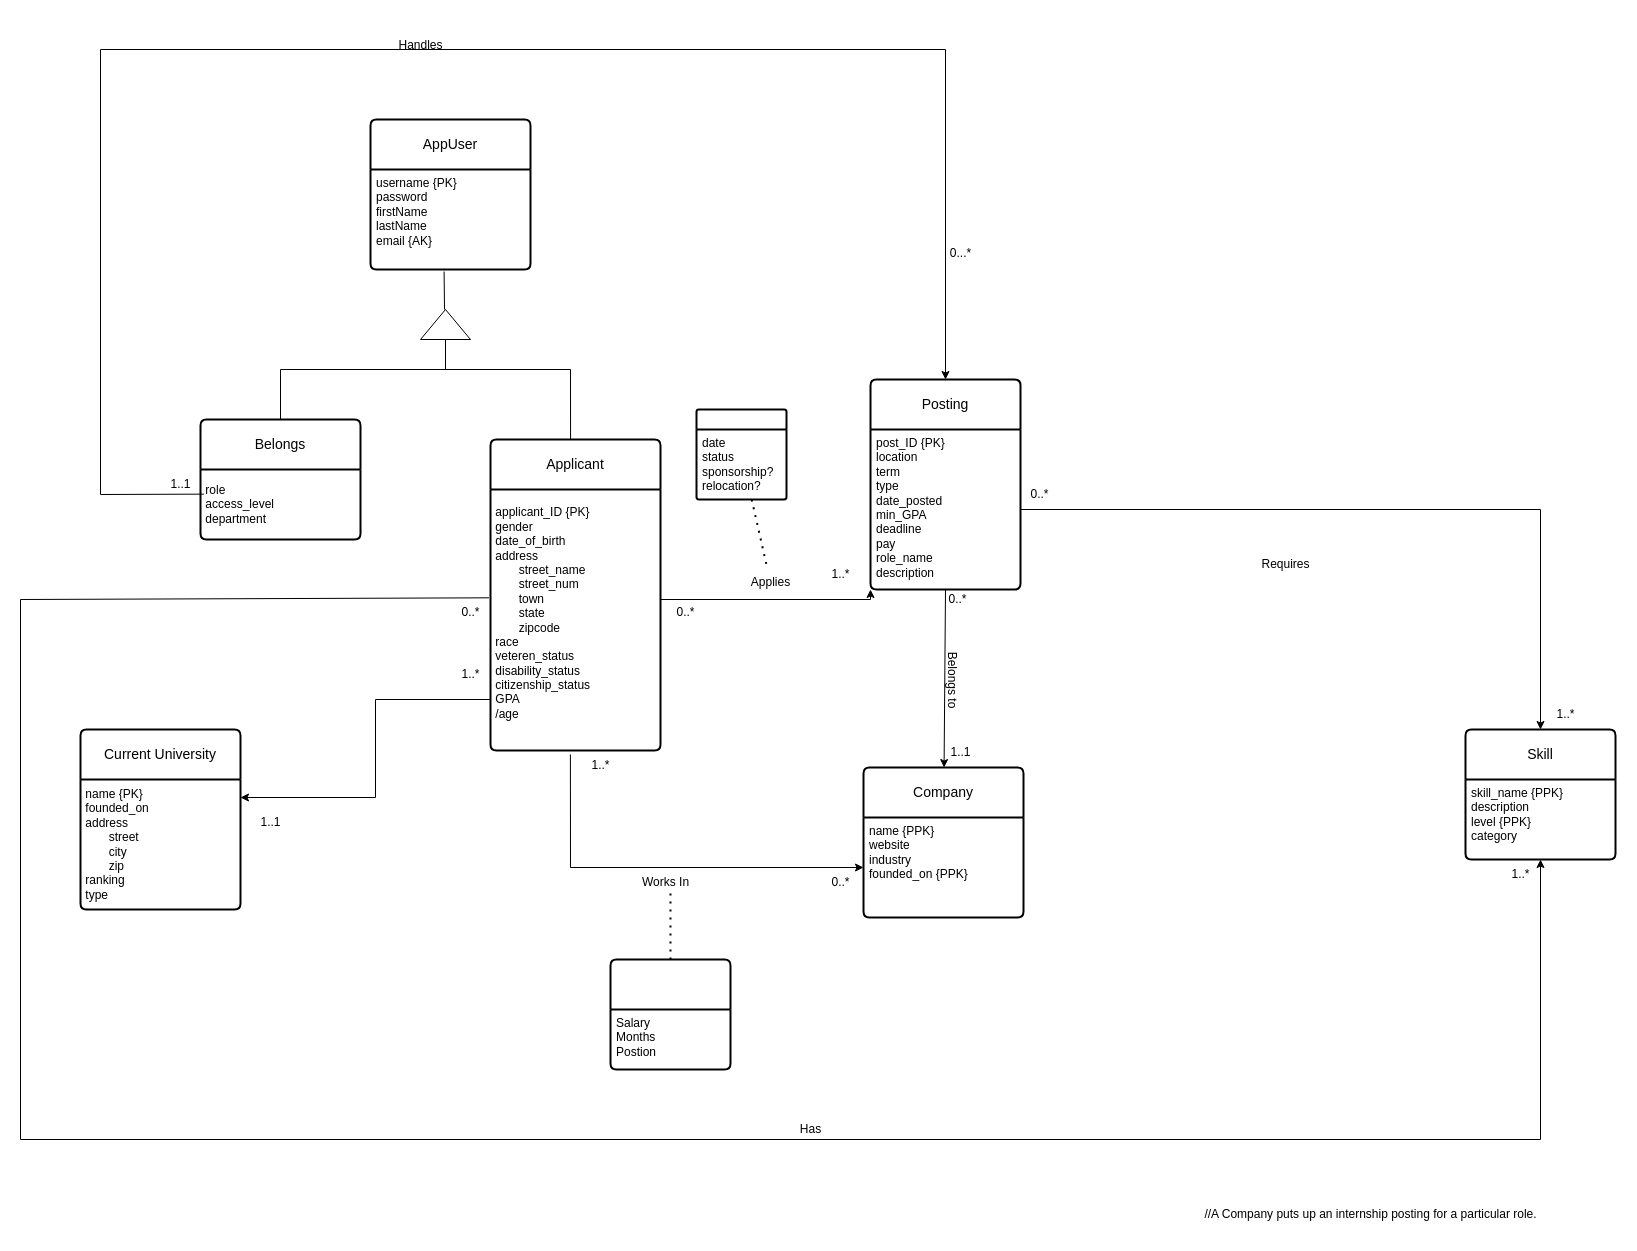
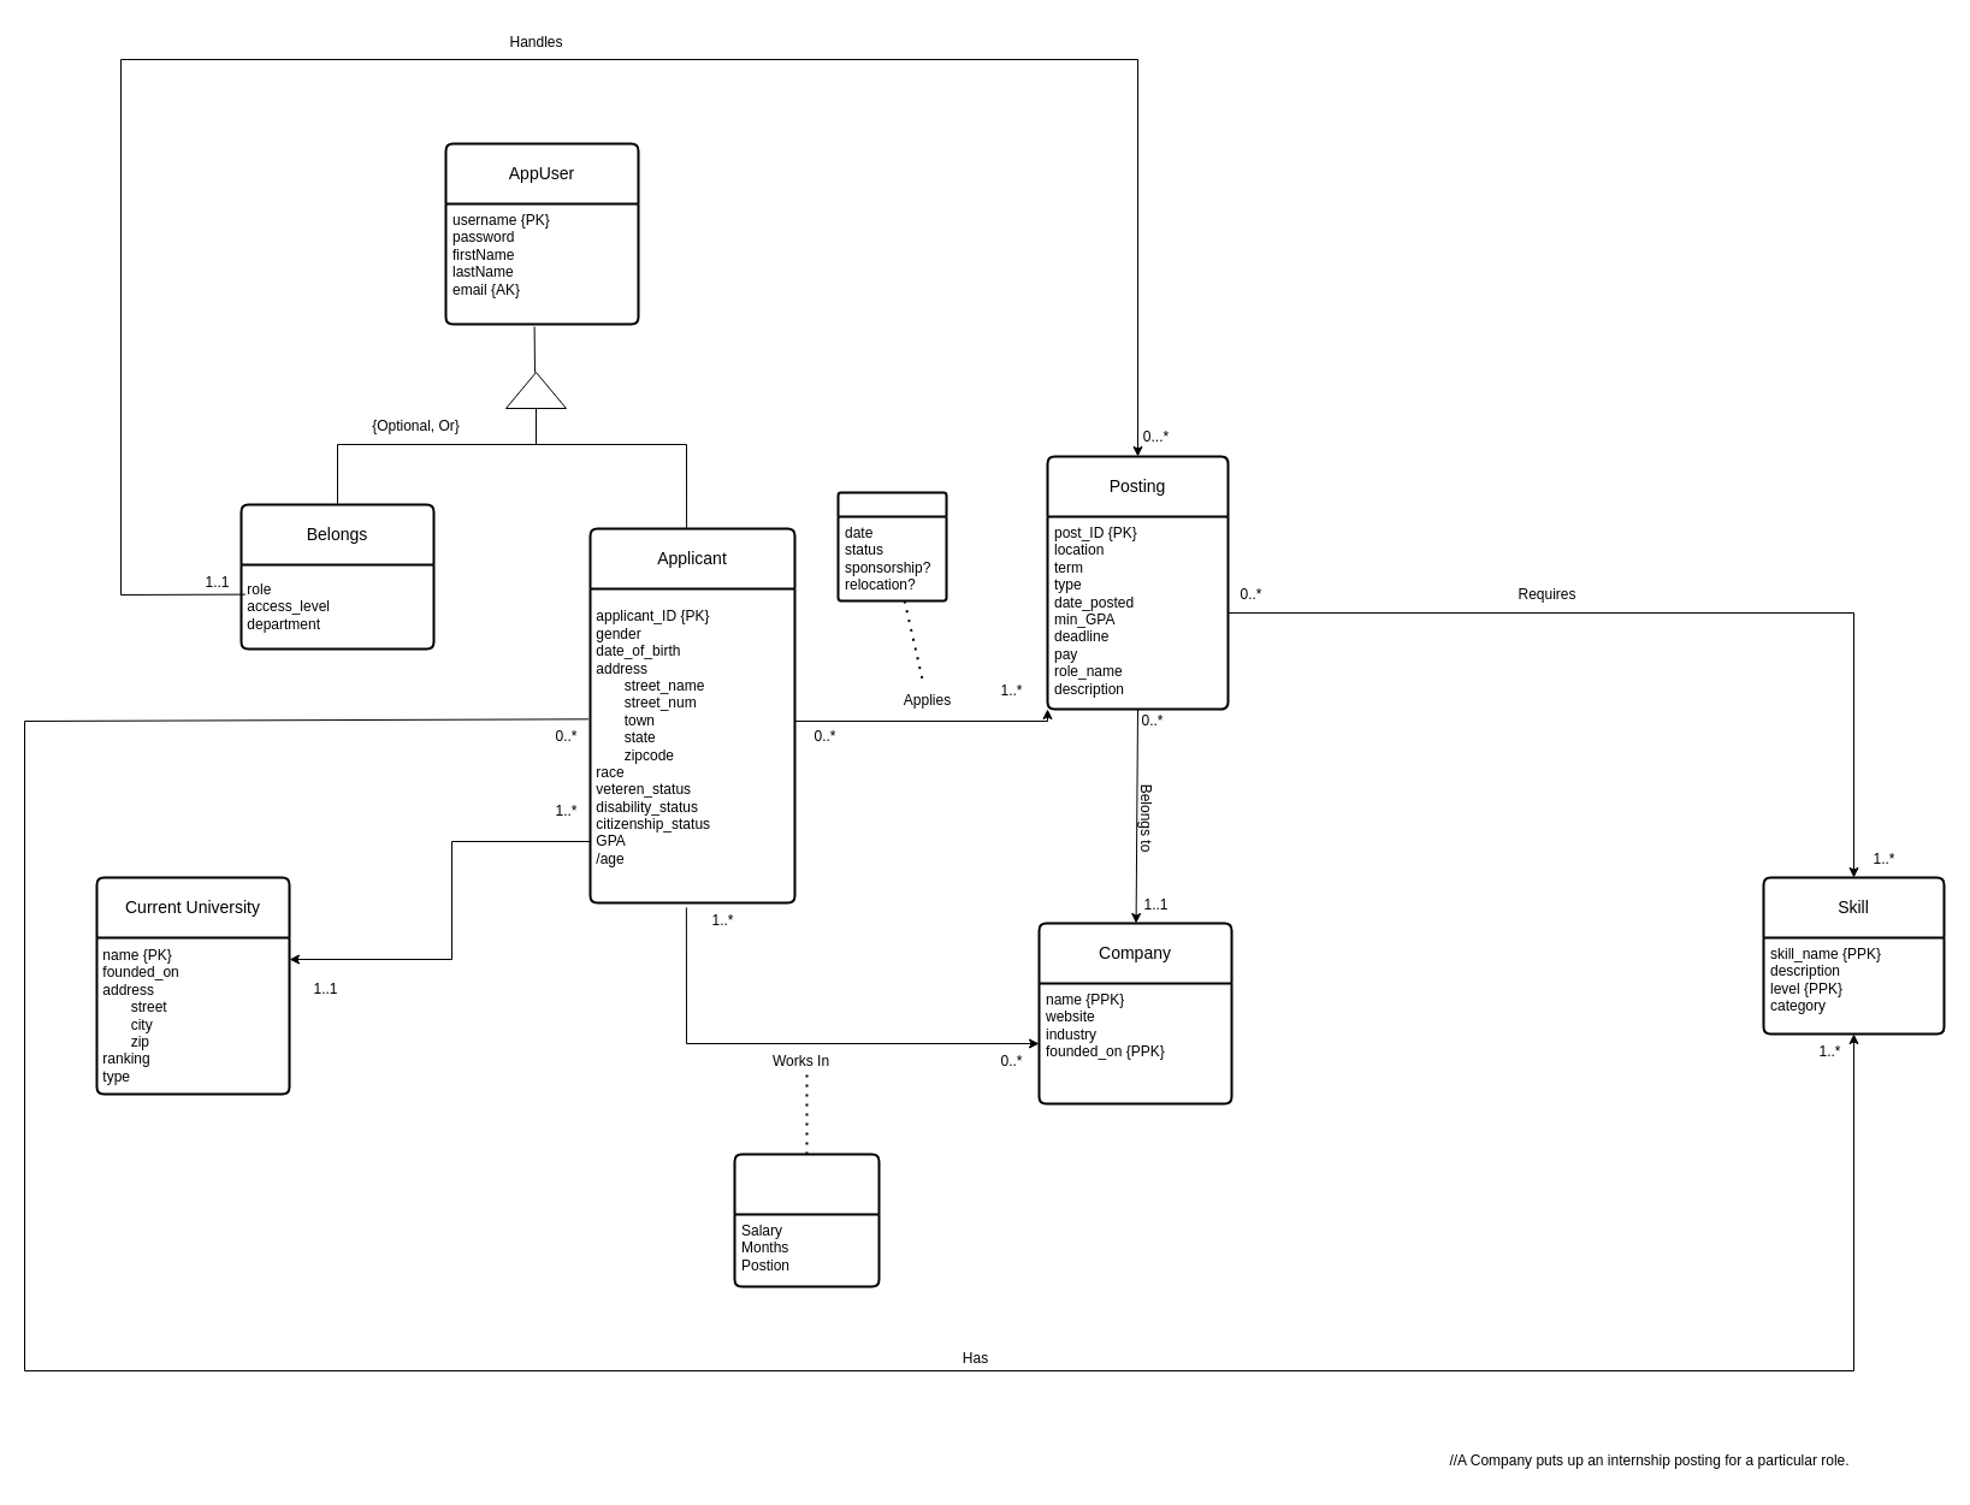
- <mxCell id="49" value="Handles" style="text;html=1;align=center;verticalAlign=middle;resizable=0;points=[];autosize=1;strokeColor=none;fillColor=none;" parent="1" vertex="1"><mxGeometry x="385" y="30" width="70" height="30" as="geometry" /></mxCell>
+ <mxCell id="49" value="Handles" style="text;html=1;align=center;verticalAlign=middle;resizable=0;points=[];autosize=1;strokeColor=none;fillColor=none;" parent="1" vertex="1"><mxGeometry x="410" y="20" width="70" height="30" as="geometry" /></mxCell>
- <mxCell id="51" value="0...*" style="text;html=1;align=center;verticalAlign=middle;resizable=0;points=[];autosize=1;strokeColor=none;fillColor=none;" parent="1" vertex="1"><mxGeometry x="940" y="238" width="40" height="30" as="geometry" /></mxCell>
+ <mxCell id="51" value="0...*" style="text;html=1;align=center;verticalAlign=middle;resizable=0;points=[];autosize=1;strokeColor=none;fillColor=none;" parent="1" vertex="1"><mxGeometry x="940" y="348" width="40" height="30" as="geometry" /></mxCell>
+ <mxCell id="14" value="{Optional, Or}" style="text;html=1;align=center;verticalAlign=middle;resizable=0;points=[];autosize=1;strokeColor=none;fillColor=none;" parent="1" vertex="1"><mxGeometry x="295" y="339" width="100" height="30" as="geometry" /></mxCell>
- <mxCell id="27" value="Requires" style="text;html=1;align=center;verticalAlign=middle;resizable=0;points=[];autosize=1;strokeColor=none;fillColor=none;" parent="1" vertex="1"><mxGeometry x="1250" y="549" width="70" height="30" as="geometry" /></mxCell>
+ <mxCell id="27" value="Requires" style="text;html=1;align=center;verticalAlign=middle;resizable=0;points=[];autosize=1;strokeColor=none;fillColor=none;" parent="1" vertex="1"><mxGeometry x="1250" y="479" width="70" height="30" as="geometry" /></mxCell>
